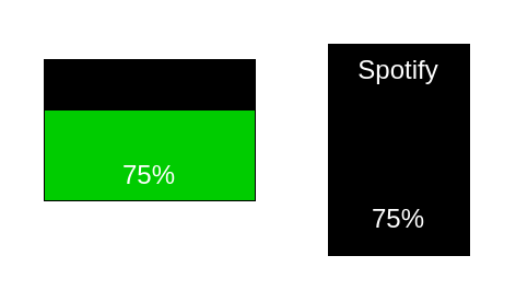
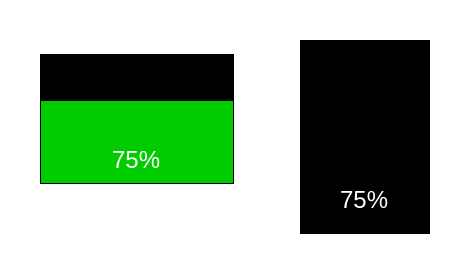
- <mxCell id="3" value="Spotify" style="text;html=1;strokeColor=none;fillColor=none;align=center;verticalAlign=middle;whiteSpace=wrap;rounded=0;fontColor=#FFFFFF;" parent="1" vertex="1"><mxGeometry x="162" y="22" width="40" height="20" as="geometry" /></mxCell>
